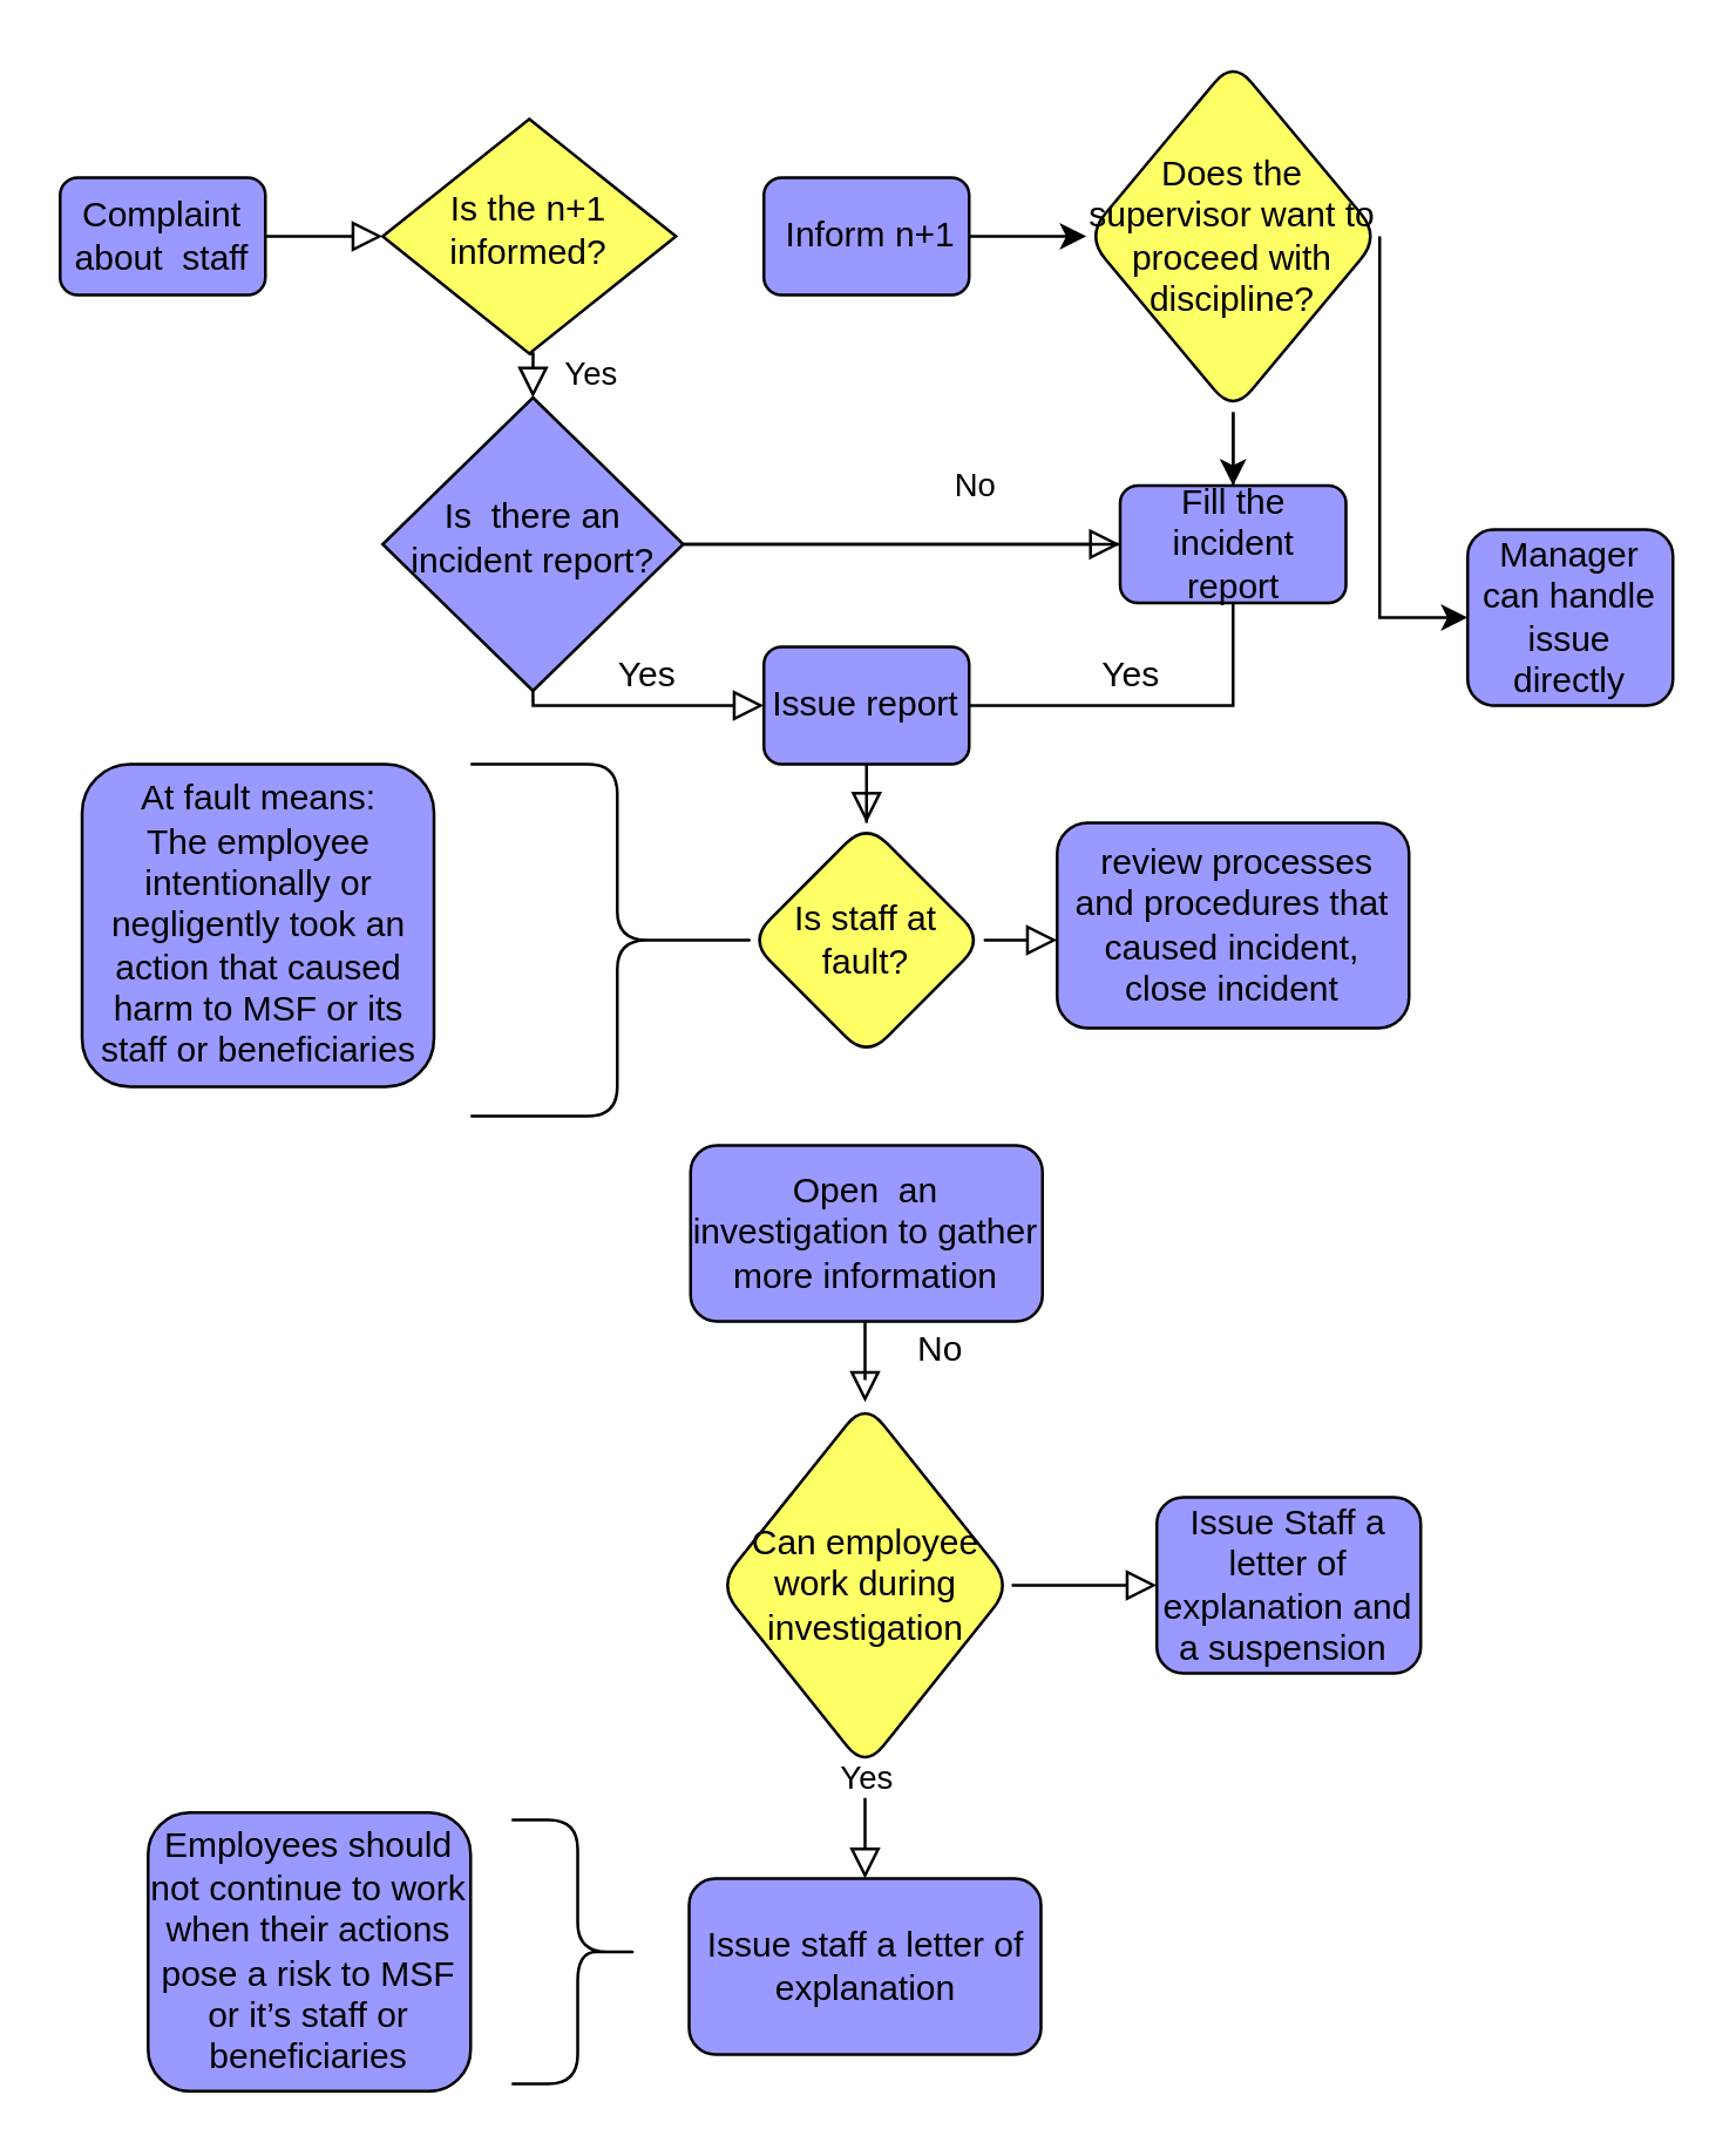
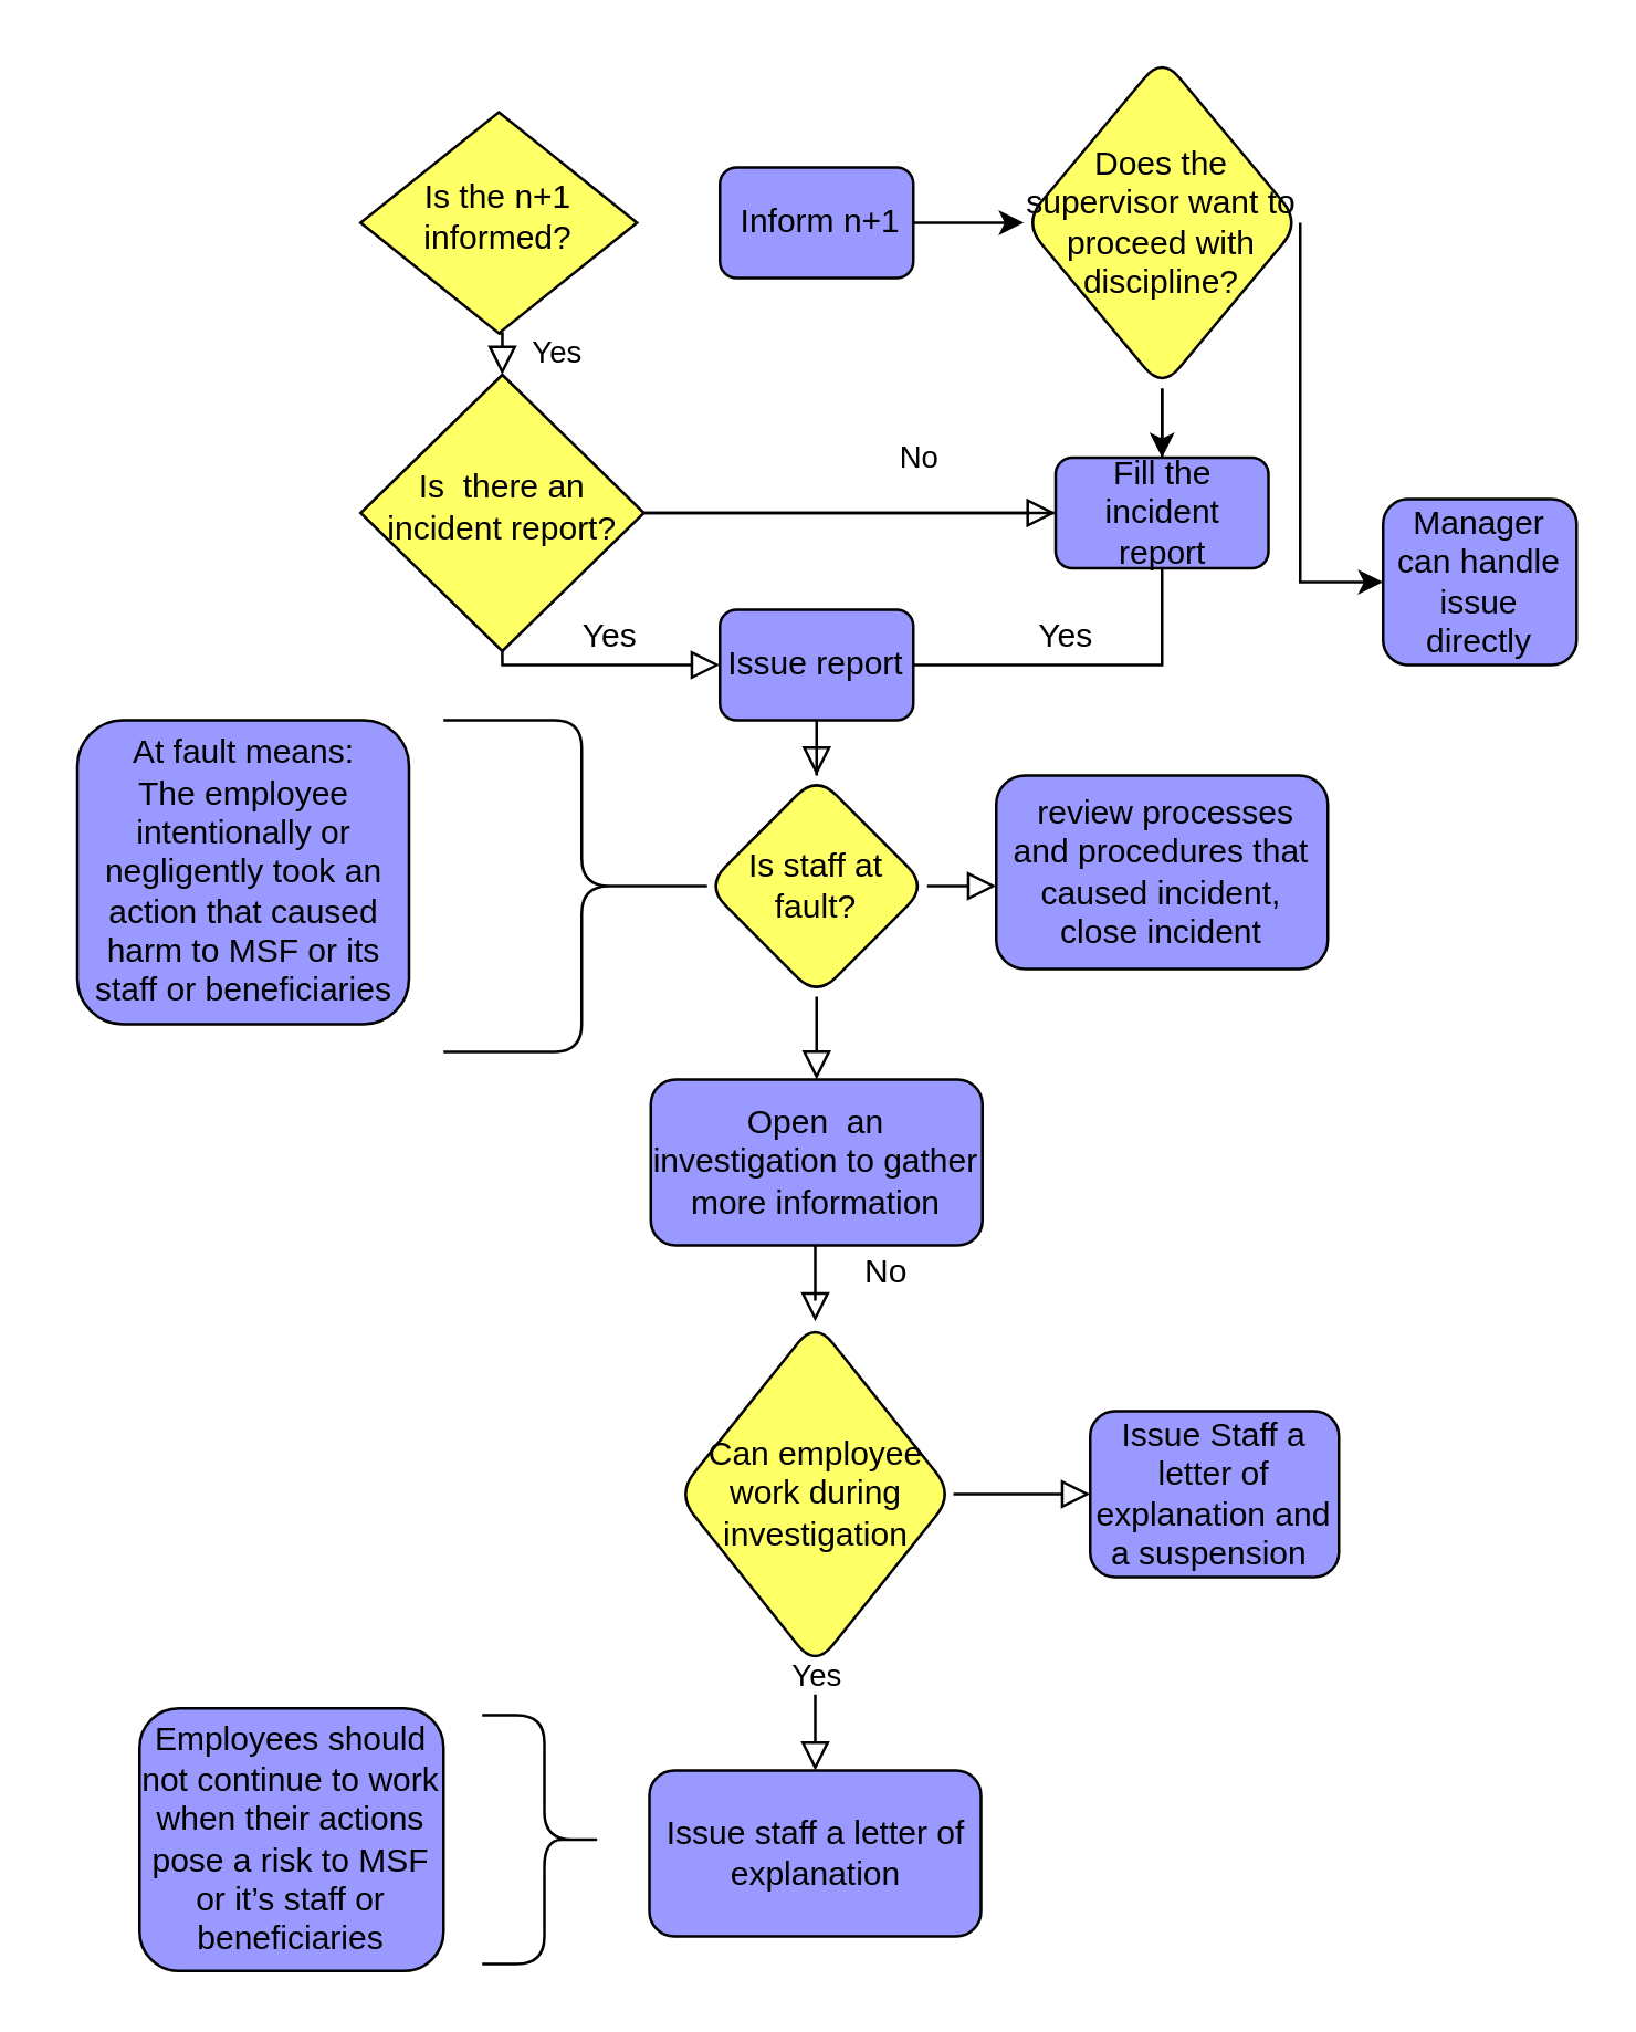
- <mxCell id="3" value="Complaint about &amp;nbsp;staff" style="rounded=1;whiteSpace=wrap;html=1;fontSize=12;glass=0;strokeWidth=1;shadow=0;fillColor=#9999FF;" parent="1" vertex="1"><mxGeometry x="20" y="60" width="70" height="40" as="geometry" /></mxCell>
- <mxCell id="2" value="" style="rounded=0;html=1;jettySize=auto;orthogonalLoop=1;fontSize=11;endArrow=block;endFill=0;endSize=8;strokeWidth=1;shadow=0;labelBackgroundColor=none;edgeStyle=orthogonalEdgeStyle;entryX=0;entryY=0.5;entryDx=0;entryDy=0;" parent="1" source="3" target="5" edge="1"><mxGeometry relative="1" as="geometry"><mxPoint x="95" y="230" as="targetPoint" /><Array as="points" /></mxGeometry></mxCell>
- <mxCell id="9" value="Is &amp;nbsp;there an incident report?" style="rhombus;whiteSpace=wrap;html=1;shadow=0;fontFamily=Helvetica;fontSize=12;align=center;strokeWidth=1;spacing=6;spacingTop=-4;fillColor=#9999ff;" parent="1" vertex="1"><mxGeometry x="130" y="135" width="102.5" height="100" as="geometry" /></mxCell>
+ <mxCell id="9" value="Is &amp;nbsp;there an incident report?" style="rhombus;whiteSpace=wrap;html=1;shadow=0;fontFamily=Helvetica;fontSize=12;align=center;strokeWidth=1;spacing=6;spacingTop=-4;fillColor=#FFFF66;" parent="1" vertex="1"><mxGeometry x="130" y="135" width="102.5" height="100" as="geometry" /></mxCell>
+ <mxCell id="20" value="" style="edgeStyle=orthogonalEdgeStyle;rounded=0;orthogonalLoop=1;jettySize=auto;html=1;shadow=0;labelBackgroundColor=none;endArrow=block;endFill=0;endSize=8;strokeWidth=1;entryX=0.5;entryY=0;entryDx=0;entryDy=0;" edge="1" parent="1" source="21" target="26"><mxGeometry relative="1" as="geometry"><mxPoint x="150" y="490" as="targetPoint" /></mxGeometry></mxCell>
